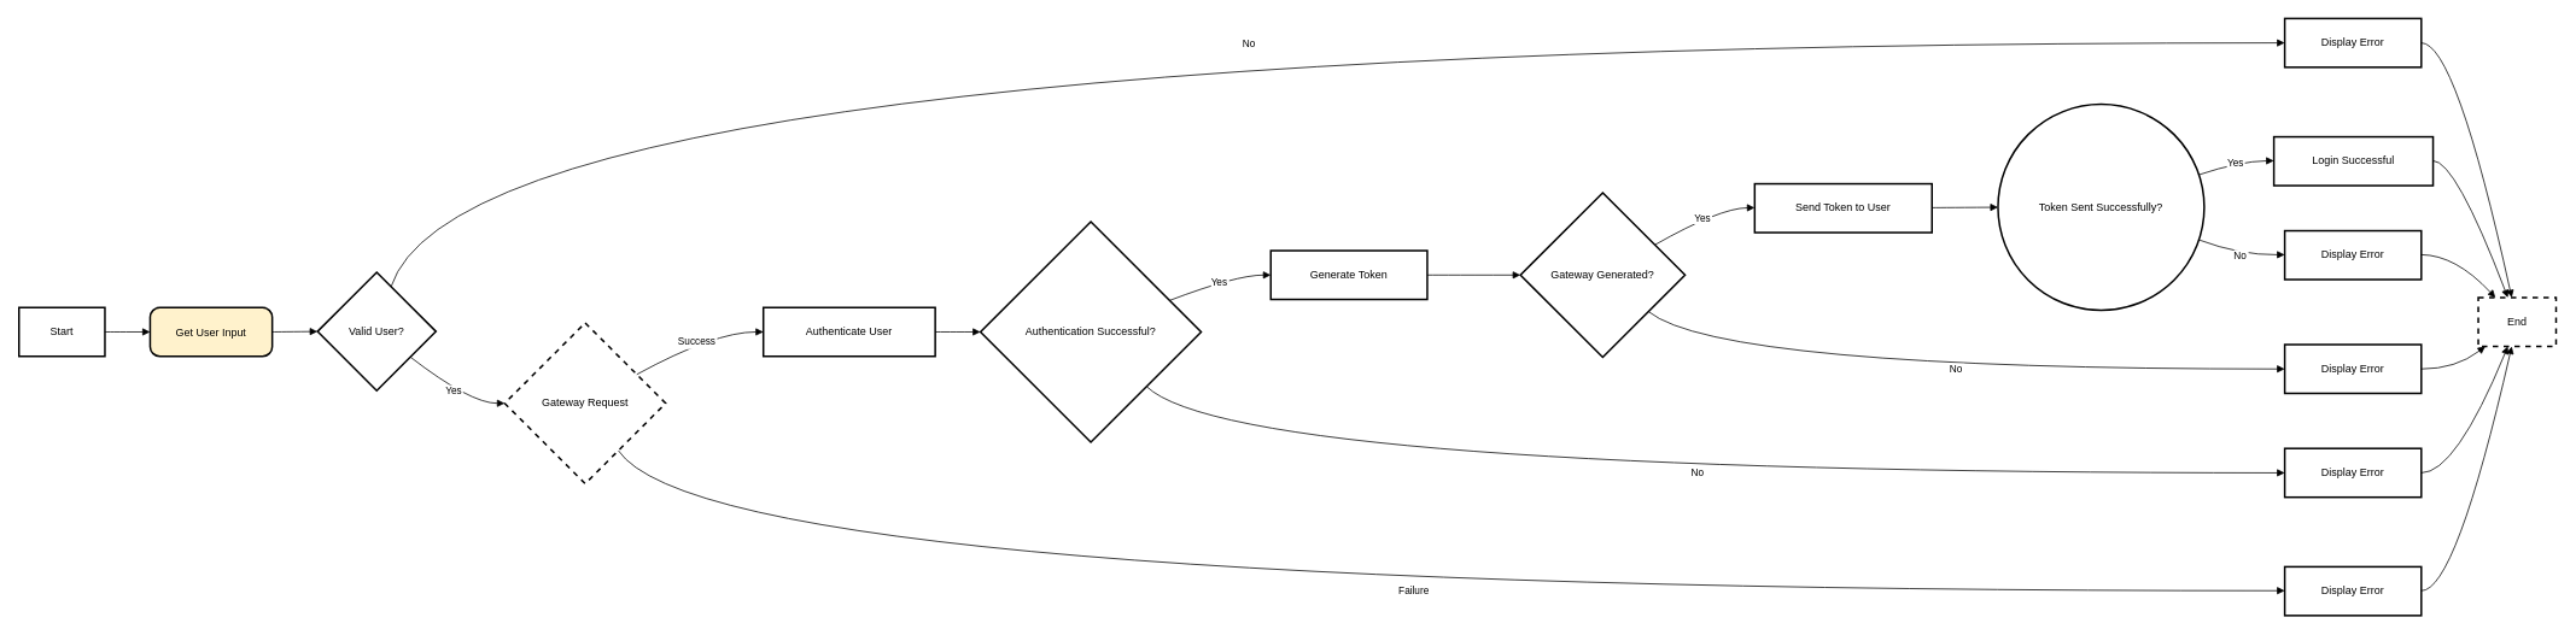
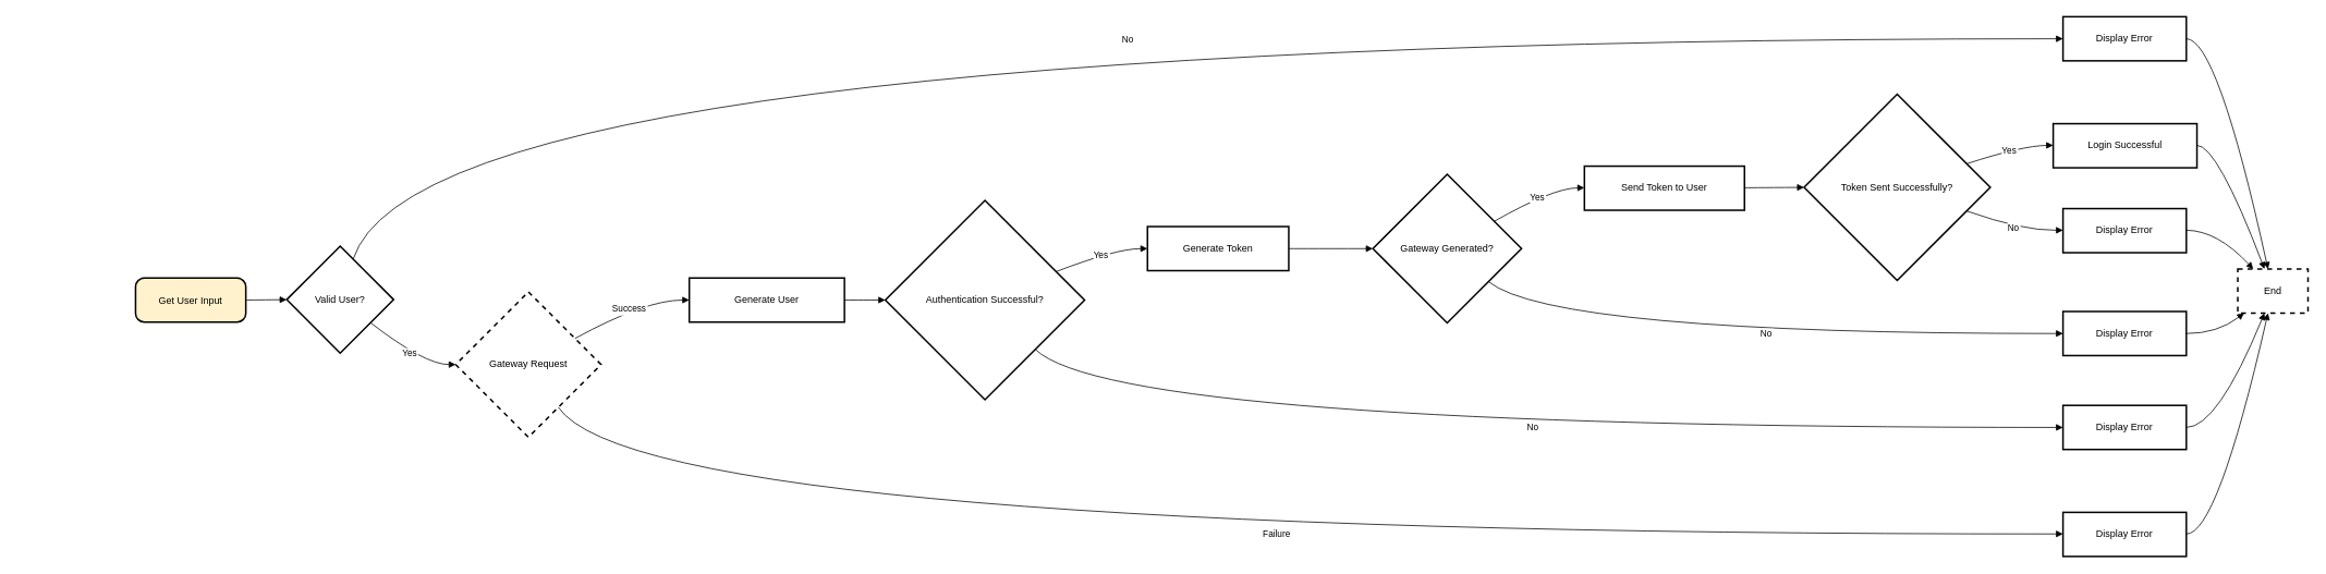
- <mxCell id="15" value="Token Sent Successfully?" style="ellipse;strokeWidth=2;whiteSpace=wrap;" vertex="1" parent="1"><mxGeometry x="2208" y="115" width="228" height="228" as="geometry" /></mxCell>
+ <mxCell id="15" value="Token Sent Successfully?" style="rhombus;strokeWidth=2;whiteSpace=wrap;" vertex="1" parent="1"><mxGeometry x="2208" y="115" width="228" height="228" as="geometry" /></mxCell>
- <mxCell id="2" value="Start" style="whiteSpace=wrap;strokeWidth=2;" vertex="1" parent="1"><mxGeometry x="20" y="340" width="95" height="54" as="geometry" /></mxCell>
- <mxCell id="19" value="" style="curved=1;startArrow=none;endArrow=block;exitX=1;exitY=0.5;entryX=0;entryY=0.5;" edge="1" parent="1" source="2" target="3"><mxGeometry relative="1" as="geometry"><Array as="points" /></mxGeometry></mxCell>
- <mxCell id="7" value="Authenticate User" style="whiteSpace=wrap;strokeWidth=2;" vertex="1" parent="1"><mxGeometry x="843" y="340" width="190" height="54" as="geometry" /></mxCell>
+ <mxCell id="7" value="Generate User" style="whiteSpace=wrap;strokeWidth=2;" vertex="1" parent="1"><mxGeometry x="843" y="340" width="190" height="54" as="geometry" /></mxCell>
